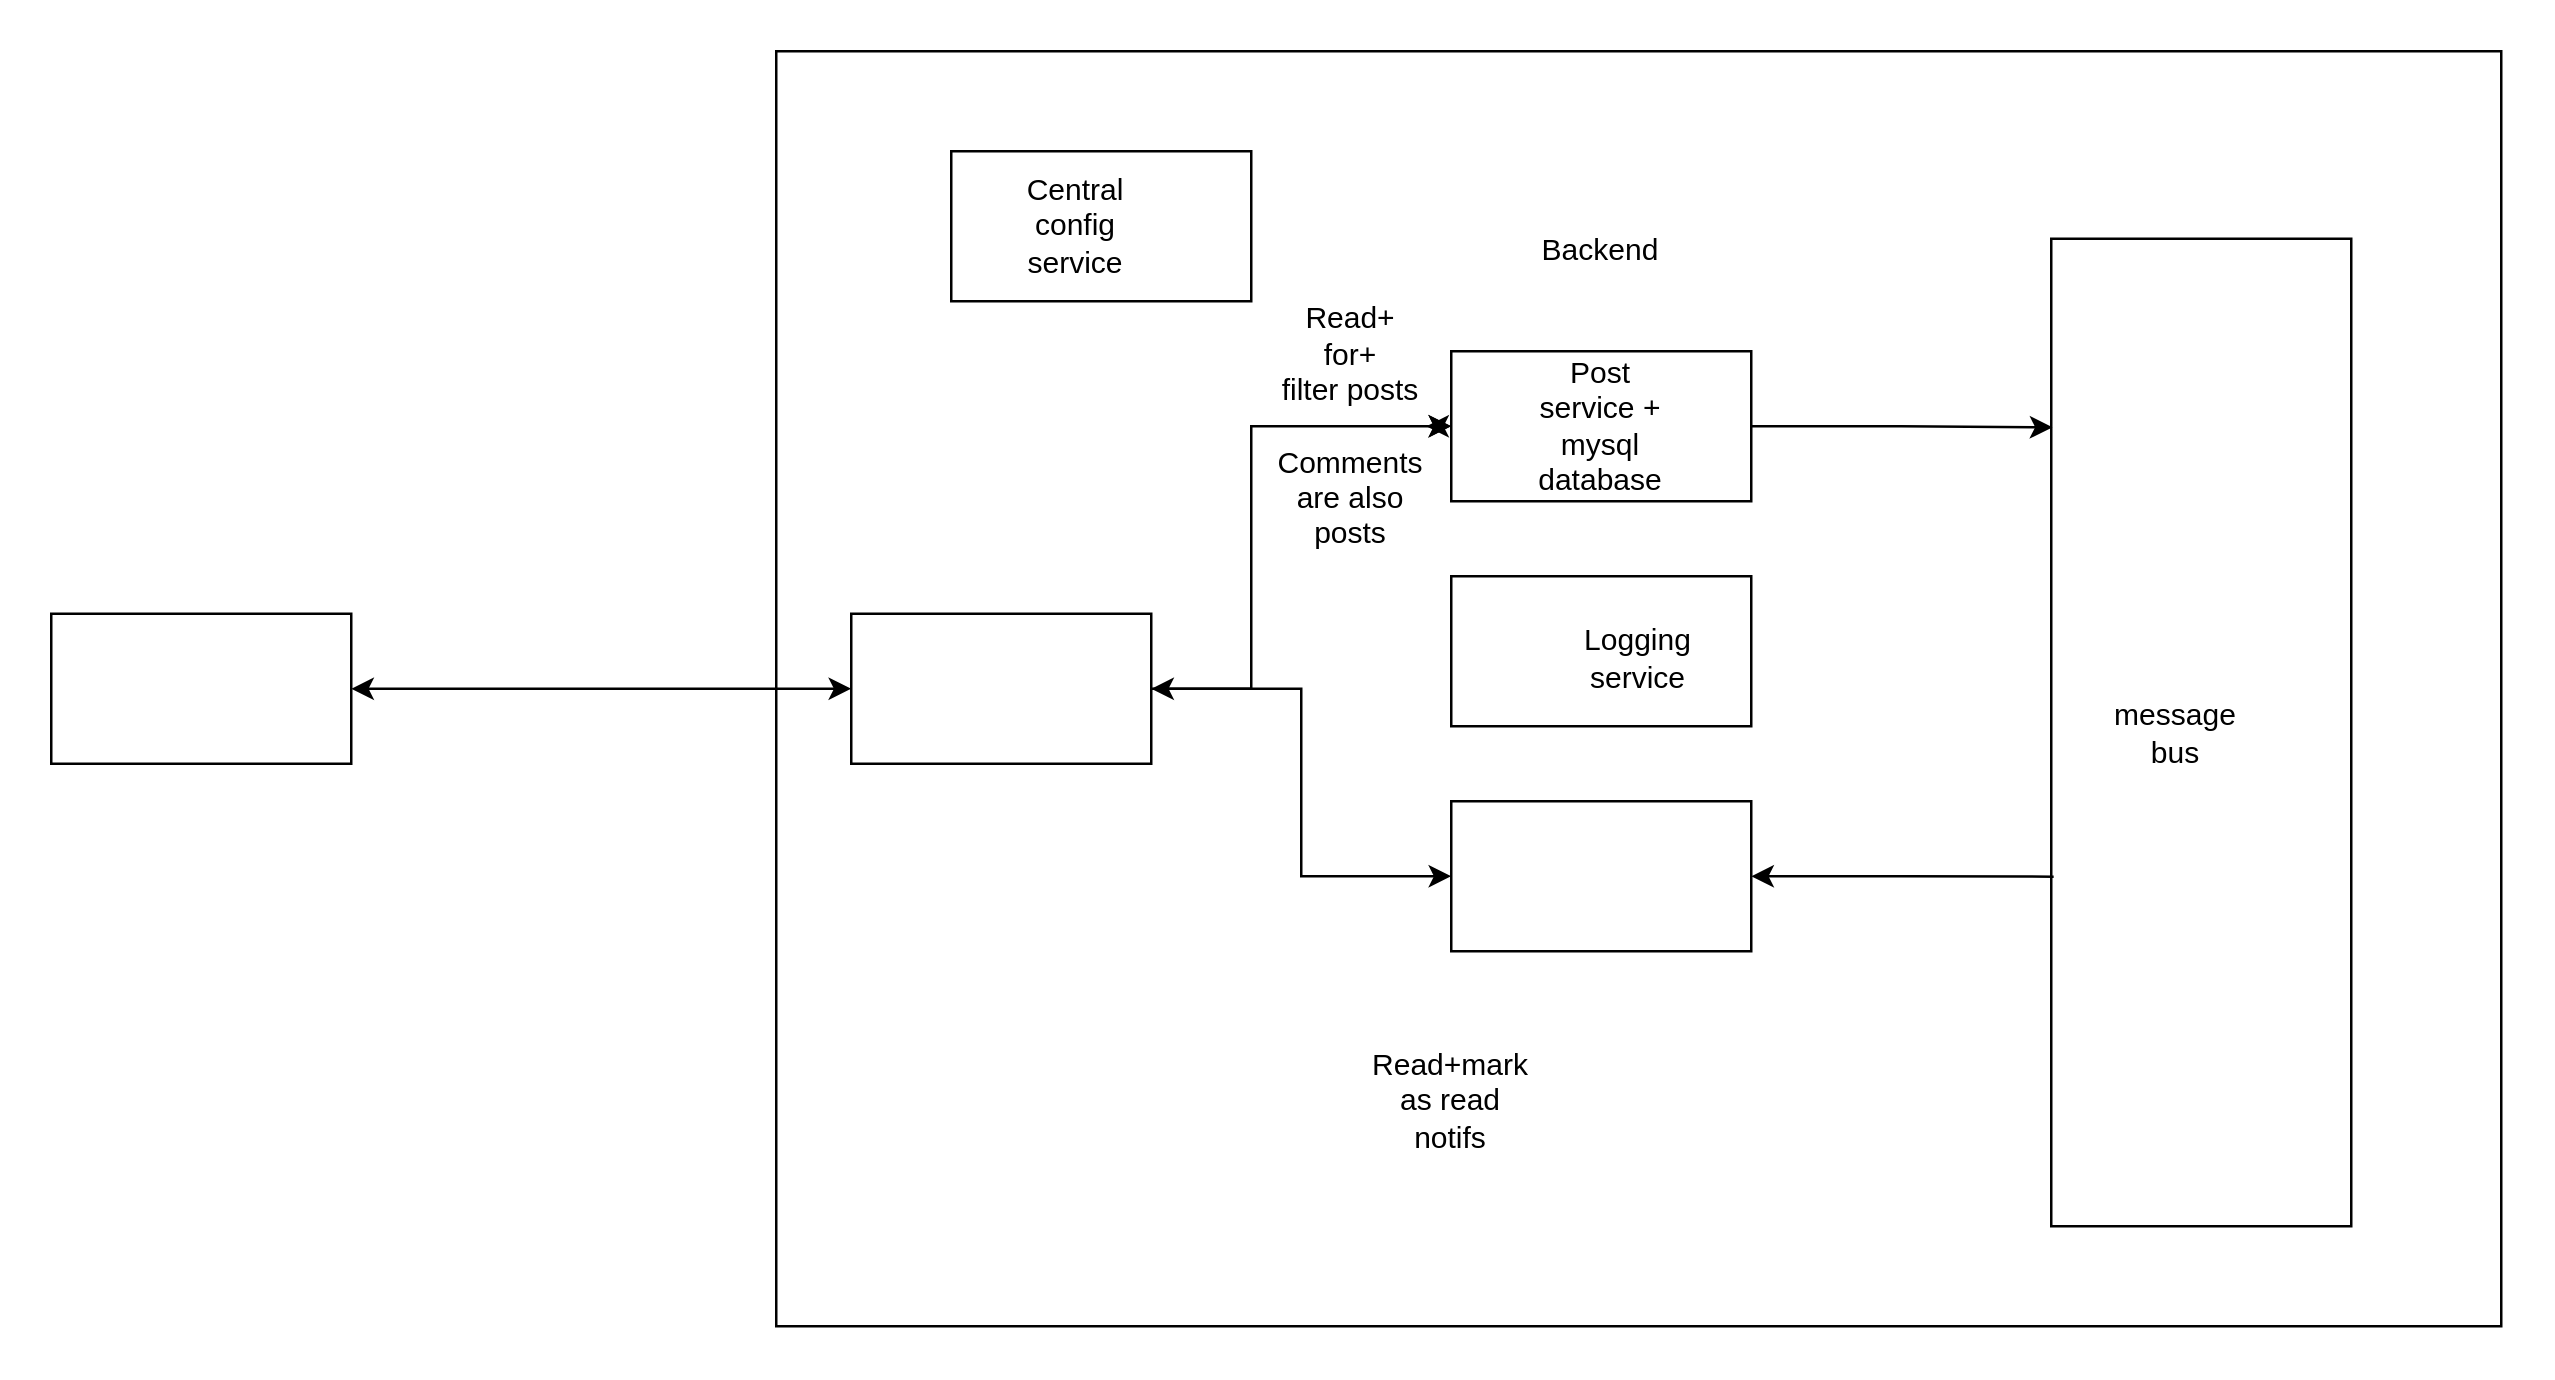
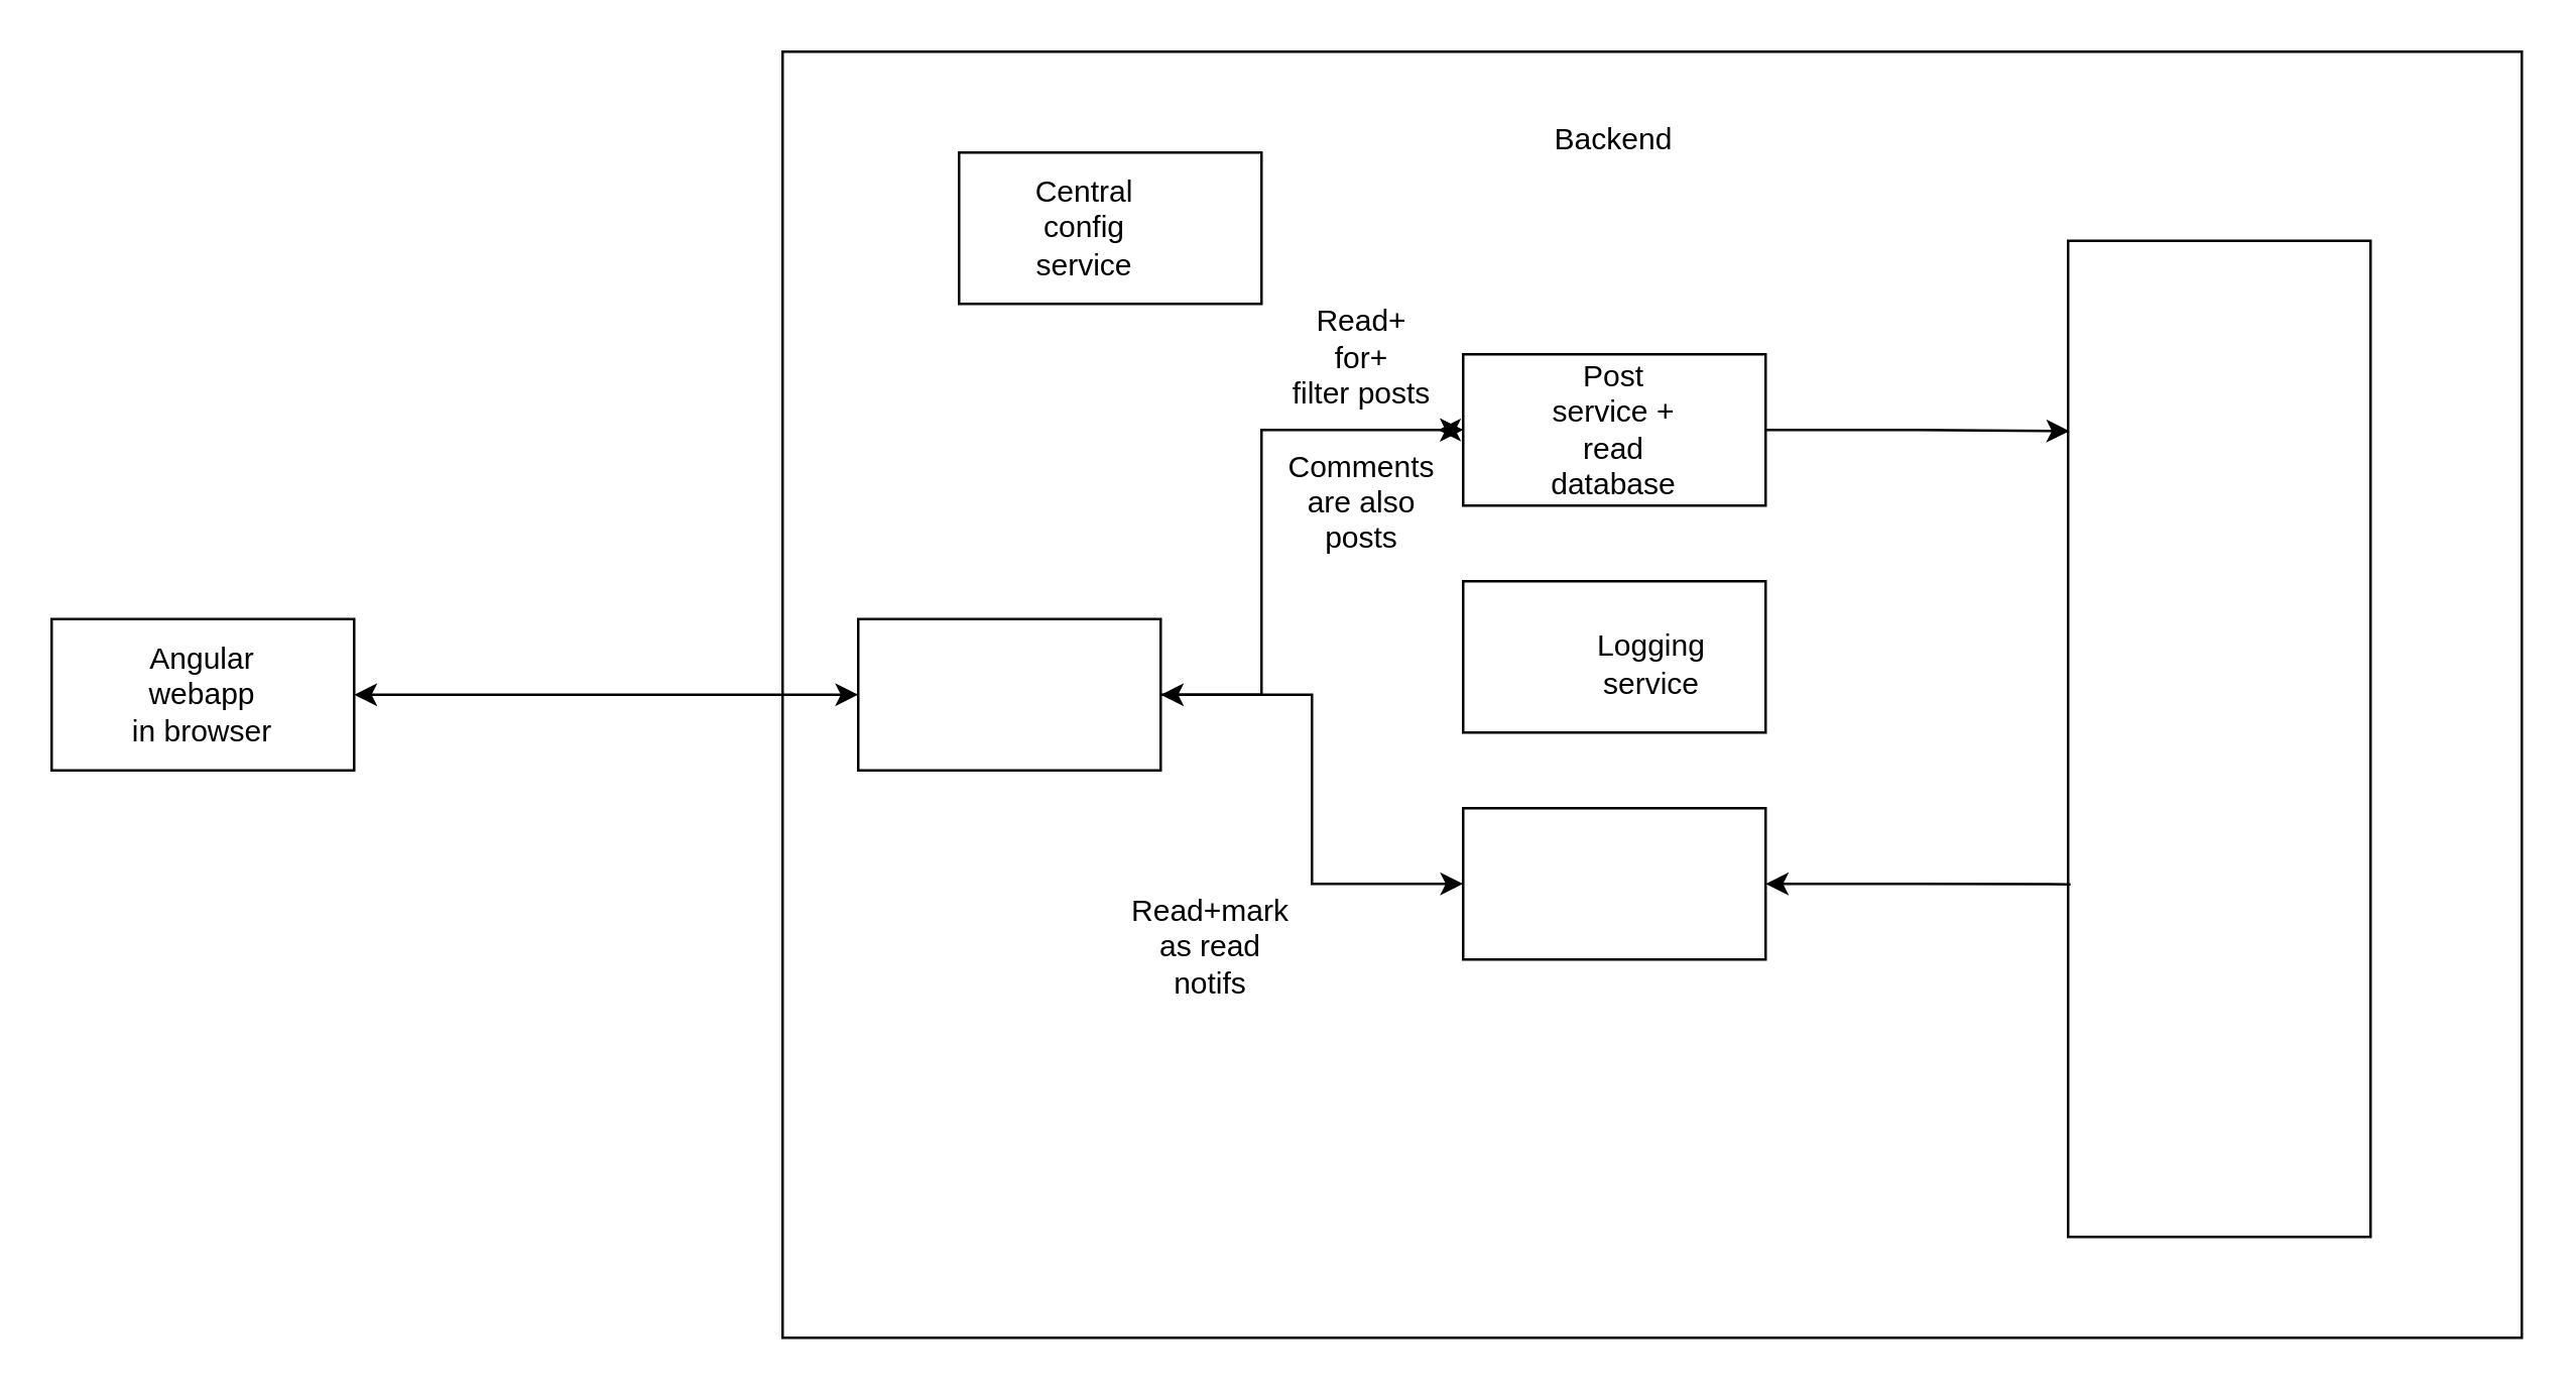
- <mxCell id="3" value="Backend" style="text;html=1;align=center;verticalAlign=middle;whiteSpace=wrap;rounded=0;" vertex="1" parent="1"><mxGeometry x="610" y="85" width="60" height="30" as="geometry" /></mxCell>
+ <mxCell id="3" value="Backend" style="text;html=1;align=center;verticalAlign=middle;whiteSpace=wrap;rounded=0;" vertex="1" parent="1"><mxGeometry x="610" y="40" width="60" height="30" as="geometry" /></mxCell>
- <mxCell id="8" value="Post service + mysql database" style="text;html=1;align=center;verticalAlign=middle;whiteSpace=wrap;rounded=0;" vertex="1" parent="1"><mxGeometry x="610" y="155" width="60" height="30" as="geometry" /></mxCell>
+ <mxCell id="8" value="Post service + read database" style="text;html=1;align=center;verticalAlign=middle;whiteSpace=wrap;rounded=0;" vertex="1" parent="1"><mxGeometry x="610" y="155" width="60" height="30" as="geometry" /></mxCell>
+ <mxCell id="17" value="Angular webapp&lt;div&gt;in browser&lt;/div&gt;" style="text;html=1;align=center;verticalAlign=middle;whiteSpace=wrap;rounded=0;" vertex="1" parent="1"><mxGeometry x="50" y="250" width="60" height="50" as="geometry" /></mxCell>
- <mxCell id="11" value="message bus" style="text;html=1;align=center;verticalAlign=middle;whiteSpace=wrap;rounded=0;" vertex="1" parent="1"><mxGeometry x="840" y="278" width="60" height="30" as="geometry" /></mxCell>
- <mxCell id="21" value="Read+&lt;span style=&quot;background-color: initial;&quot;&gt;mark as read notifs&lt;/span&gt;" style="text;html=1;align=center;verticalAlign=middle;whiteSpace=wrap;rounded=0;" vertex="1" parent="1"><mxGeometry x="550" y="425" width="60" height="30" as="geometry" /></mxCell>
+ <mxCell id="21" value="Read+&lt;span style=&quot;background-color: initial;&quot;&gt;mark as read notifs&lt;/span&gt;" style="text;html=1;align=center;verticalAlign=middle;whiteSpace=wrap;rounded=0;" vertex="1" parent="1"><mxGeometry x="450" y="360" width="60" height="30" as="geometry" /></mxCell>
